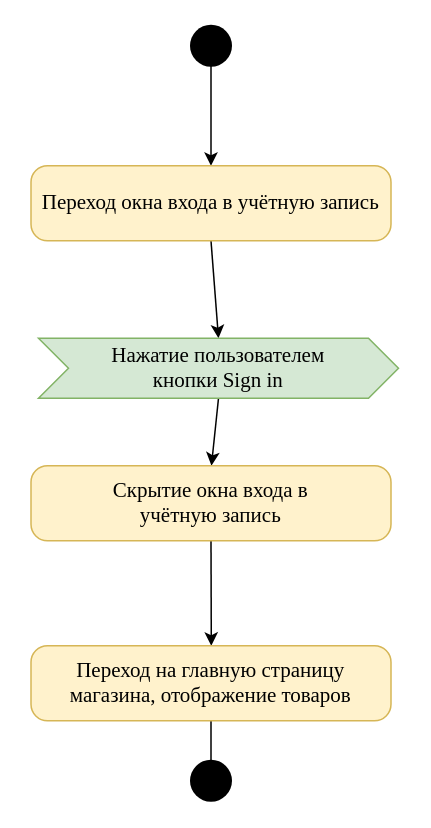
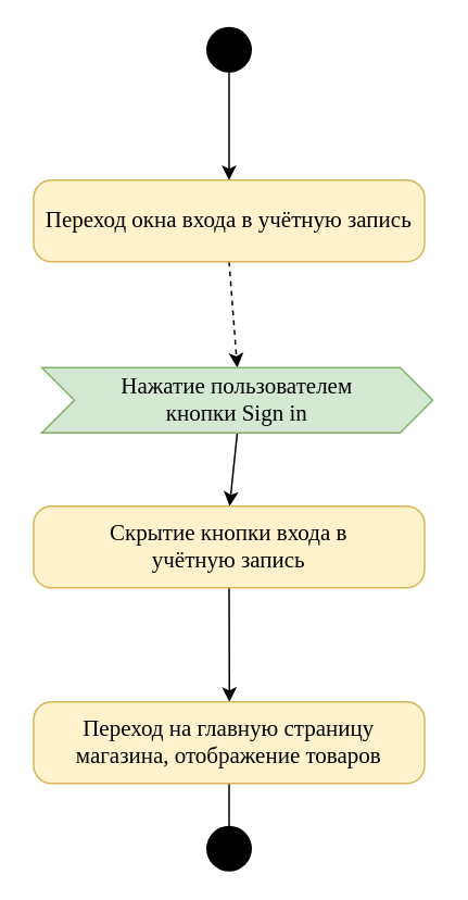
- <mxCell id="4" style="edgeStyle=none;html=1;exitX=0.5;exitY=1;exitDx=0;exitDy=0;entryX=0.5;entryY=0;entryDx=0;entryDy=0;fontFamily=JetBrains Mono;fontSize=14;" edge="1" parent="1" source="5" target="7"><mxGeometry relative="1" as="geometry" /></mxCell>
+ <mxCell id="4" style="edgeStyle=none;html=1;exitX=0.5;exitY=1;exitDx=0;exitDy=0;entryX=0.5;entryY=0;entryDx=0;entryDy=0;fontFamily=JetBrains Mono;fontSize=14;dashed=1;" edge="1" parent="1" source="5" target="7"><mxGeometry relative="1" as="geometry" /></mxCell>
- <mxCell id="9" value="Скрытие окна входа в &lt;br&gt;учётную запись" style="rounded=1;whiteSpace=wrap;html=1;strokeWidth=1;fontSize=14;arcSize=22;fontFamily=JetBrains Mono;fillColor=#fff2cc;strokeColor=#d6b656;" vertex="1" parent="1"><mxGeometry x="20" y="310" width="240" height="50" as="geometry" /></mxCell>
+ <mxCell id="9" value="Скрытие кнопки входа в &lt;br&gt;учётную запись" style="rounded=1;whiteSpace=wrap;html=1;strokeWidth=1;fontSize=14;arcSize=22;fontFamily=JetBrains Mono;fillColor=#fff2cc;strokeColor=#d6b656;" vertex="1" parent="1"><mxGeometry x="20" y="310" width="240" height="50" as="geometry" /></mxCell>
